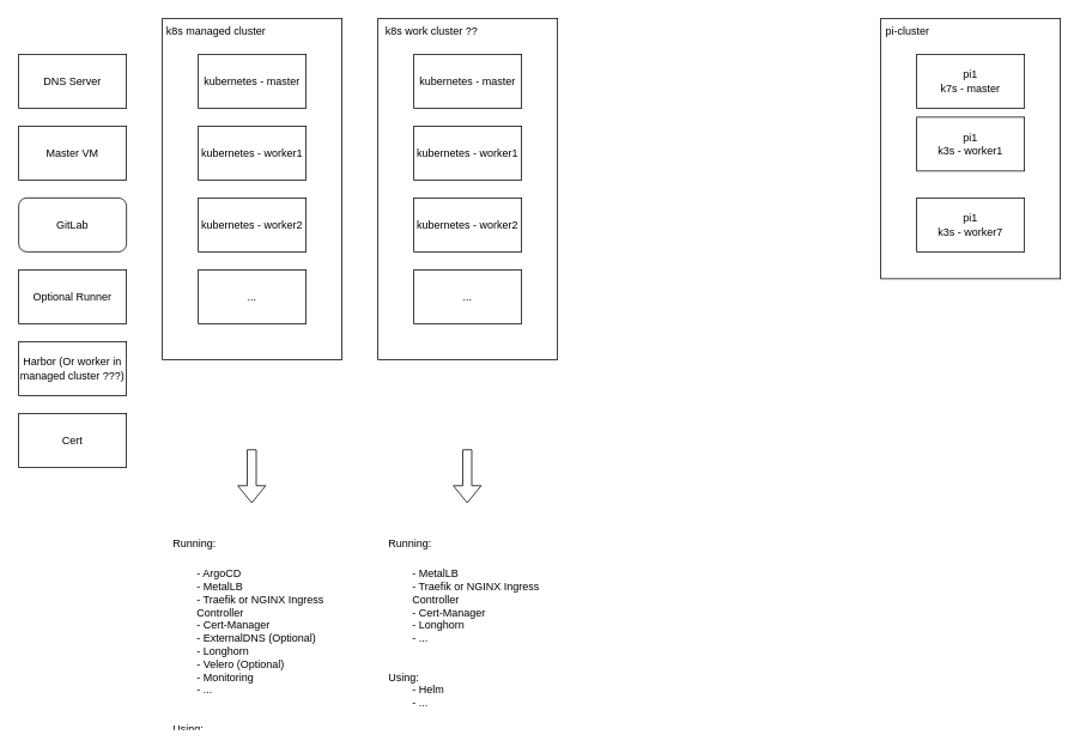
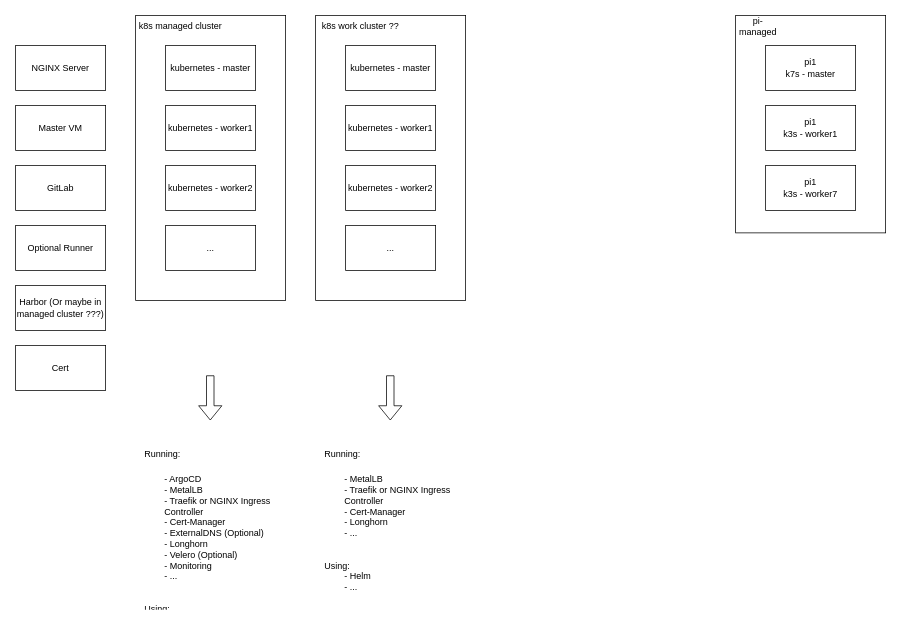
- <mxCell id="10" value="pi-cluster" style="text;html=1;whiteSpace=wrap;strokeColor=none;fillColor=none;align=center;verticalAlign=middle;rounded=0;" vertex="1" parent="1"><mxGeometry x="980" y="20" width="60" height="30" as="geometry" /></mxCell>
+ <mxCell id="10" value="pi-managed" style="text;html=1;whiteSpace=wrap;strokeColor=none;fillColor=none;align=center;verticalAlign=middle;rounded=0;" vertex="1" parent="1"><mxGeometry x="980" y="20" width="60" height="30" as="geometry" /></mxCell>
- <mxCell id="4" value="DNS Server" style="rounded=0;whiteSpace=wrap;html=1;" vertex="1" parent="1"><mxGeometry x="20" y="60" width="120" height="60" as="geometry" /></mxCell>
+ <mxCell id="4" value="NGINX Server" style="rounded=0;whiteSpace=wrap;html=1;" vertex="1" parent="1"><mxGeometry x="20" y="60" width="120" height="60" as="geometry" /></mxCell>
- <mxCell id="8" value="pi1&lt;div&gt;k3s - worker1&lt;/div&gt;" style="rounded=0;whiteSpace=wrap;html=1;" vertex="1" parent="1"><mxGeometry x="1020" y="130" width="120" height="60" as="geometry" /></mxCell>
+ <mxCell id="8" value="pi1&lt;div&gt;k3s - worker1&lt;/div&gt;" style="rounded=0;whiteSpace=wrap;html=1;" vertex="1" parent="1"><mxGeometry x="1020" y="140" width="120" height="60" as="geometry" /></mxCell>
- <mxCell id="23" value="GitLab" style="whiteSpace=wrap;html=1;rounded=1;" vertex="1" parent="1"><mxGeometry x="20" y="220" width="120" height="60" as="geometry" /></mxCell>
+ <mxCell id="23" value="GitLab" style="rounded=0;whiteSpace=wrap;html=1;" vertex="1" parent="1"><mxGeometry x="20" y="220" width="120" height="60" as="geometry" /></mxCell>
- <mxCell id="25" value="Harbor (Or worker in managed cluster ???)" style="rounded=0;whiteSpace=wrap;html=1;" vertex="1" parent="1"><mxGeometry x="20" y="380" width="120" height="60" as="geometry" /></mxCell>
+ <mxCell id="25" value="Harbor (Or maybe in managed cluster ???)" style="rounded=0;whiteSpace=wrap;html=1;" vertex="1" parent="1"><mxGeometry x="20" y="380" width="120" height="60" as="geometry" /></mxCell>
